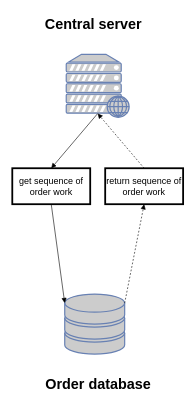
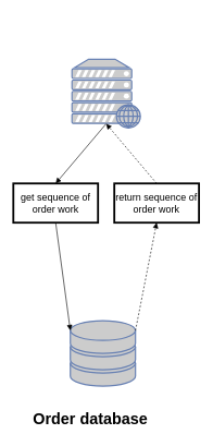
- <mxCell id="3" value="Central server" style="text;strokeColor=none;fillColor=none;html=1;fontSize=24;fontStyle=1;verticalAlign=middle;align=center;" vertex="1" parent="1"><mxGeometry x="60" y="20" width="190" height="40" as="geometry" /></mxCell>
- <mxCell id="5" value="Order database" style="text;strokeColor=none;fillColor=none;html=1;fontSize=24;fontStyle=1;verticalAlign=middle;align=center;" vertex="1" parent="1"><mxGeometry x="62.5" y="620" width="200" height="40" as="geometry" /></mxCell>
+ <mxCell id="5" value="Order database" style="text;strokeColor=none;fillColor=none;html=1;fontSize=24;fontStyle=1;verticalAlign=middle;align=center;" vertex="1" parent="1"><mxGeometry x="37.5" y="620" width="200" height="40" as="geometry" /></mxCell>
